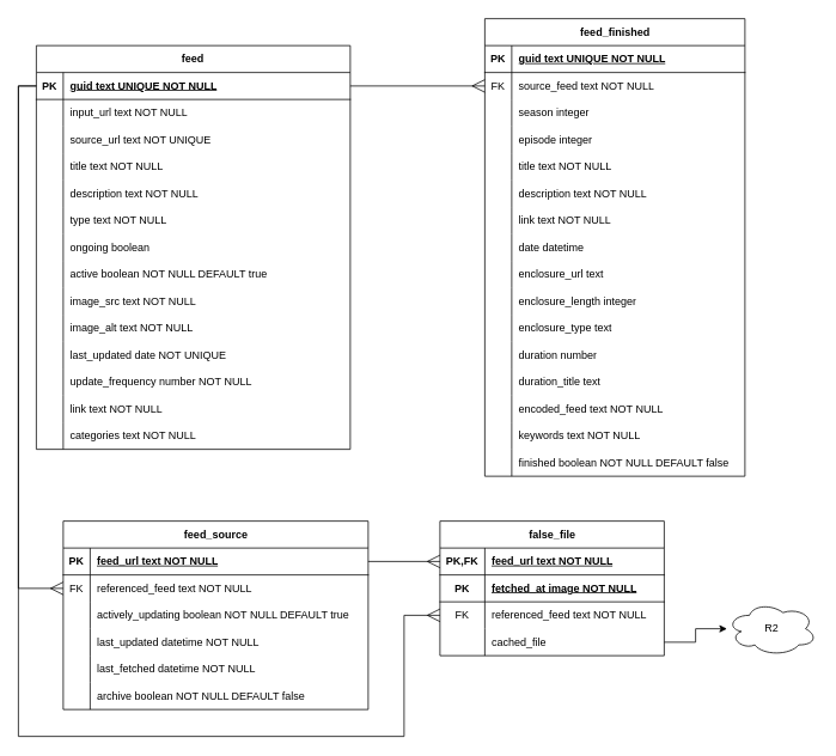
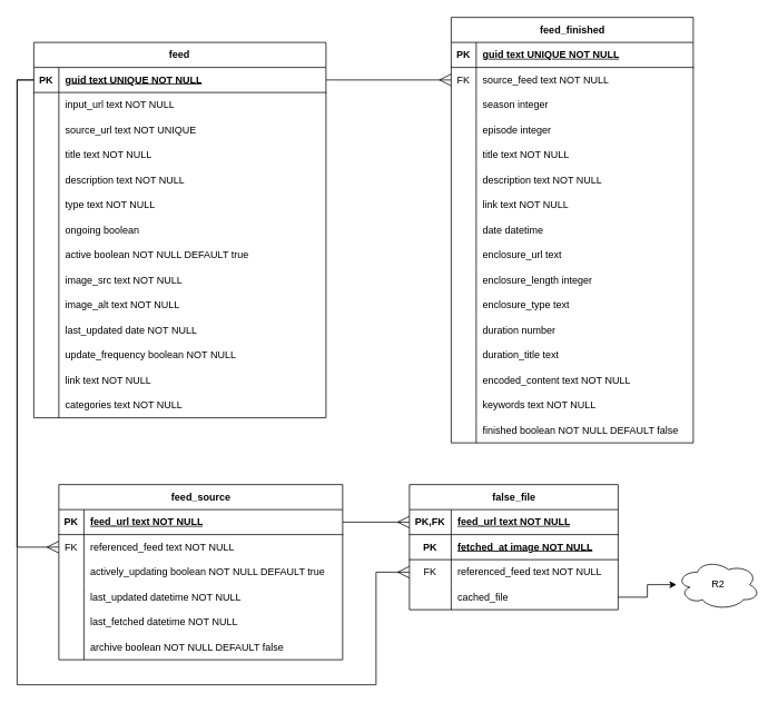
- <mxCell id="35" value="last_updated date NOT UNIQUE" style="shape=partialRectangle;connectable=0;fillColor=none;top=0;left=0;bottom=0;right=0;align=left;spacingLeft=6;overflow=hidden;whiteSpace=wrap;html=1;" vertex="1" parent="33"><mxGeometry x="30" width="320" height="30" as="geometry"><mxRectangle width="320" height="30" as="alternateBounds" /></mxGeometry></mxCell>
+ <mxCell id="35" value="last_updated date NOT NULL" style="shape=partialRectangle;connectable=0;fillColor=none;top=0;left=0;bottom=0;right=0;align=left;spacingLeft=6;overflow=hidden;whiteSpace=wrap;html=1;" vertex="1" parent="33"><mxGeometry x="30" width="320" height="30" as="geometry"><mxRectangle width="320" height="30" as="alternateBounds" /></mxGeometry></mxCell>
- <mxCell id="38" value="update_frequency number NOT NULL" style="shape=partialRectangle;connectable=0;fillColor=none;top=0;left=0;bottom=0;right=0;align=left;spacingLeft=6;overflow=hidden;whiteSpace=wrap;html=1;" vertex="1" parent="36"><mxGeometry x="30" width="320" height="30" as="geometry"><mxRectangle width="320" height="30" as="alternateBounds" /></mxGeometry></mxCell>
+ <mxCell id="38" value="update_frequency boolean NOT NULL" style="shape=partialRectangle;connectable=0;fillColor=none;top=0;left=0;bottom=0;right=0;align=left;spacingLeft=6;overflow=hidden;whiteSpace=wrap;html=1;" vertex="1" parent="36"><mxGeometry x="30" width="320" height="30" as="geometry"><mxRectangle width="320" height="30" as="alternateBounds" /></mxGeometry></mxCell>
- <mxCell id="87" value="encoded_feed text NOT NULL" style="shape=partialRectangle;connectable=0;fillColor=none;top=0;left=0;bottom=0;right=0;align=left;spacingLeft=6;overflow=hidden;whiteSpace=wrap;html=1;" vertex="1" parent="85"><mxGeometry x="30" width="260" height="30" as="geometry"><mxRectangle width="260" height="30" as="alternateBounds" /></mxGeometry></mxCell>
+ <mxCell id="87" value="encoded_content text NOT NULL" style="shape=partialRectangle;connectable=0;fillColor=none;top=0;left=0;bottom=0;right=0;align=left;spacingLeft=6;overflow=hidden;whiteSpace=wrap;html=1;" vertex="1" parent="85"><mxGeometry x="30" width="260" height="30" as="geometry"><mxRectangle width="260" height="30" as="alternateBounds" /></mxGeometry></mxCell>
